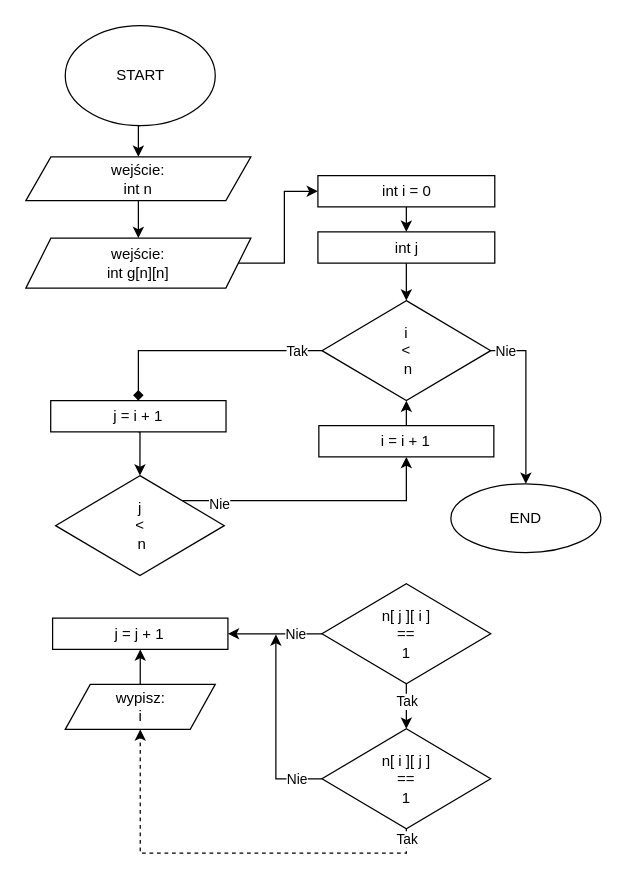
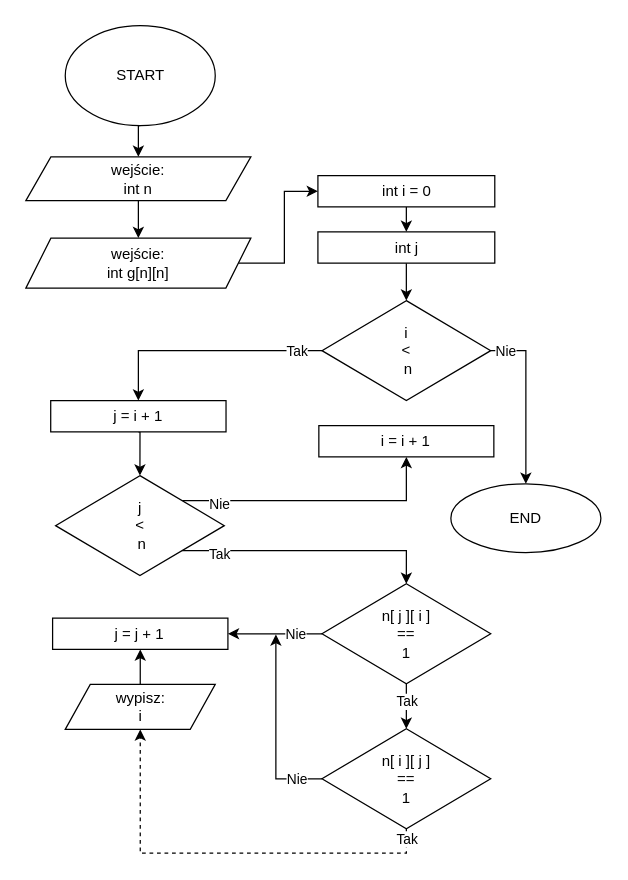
- <mxCell id="8" style="edgeStyle=orthogonalEdgeStyle;rounded=0;orthogonalLoop=1;jettySize=auto;html=1;exitX=0;exitY=0.5;exitDx=0;exitDy=0;entryX=0.5;entryY=0;entryDx=0;entryDy=0;endArrow=diamond;" parent="1" source="12" target="17" edge="1"><mxGeometry relative="1" as="geometry"><mxPoint x="161.5" y="280" as="targetPoint" /></mxGeometry></mxCell>
+ <mxCell id="8" style="edgeStyle=orthogonalEdgeStyle;rounded=0;orthogonalLoop=1;jettySize=auto;html=1;exitX=0;exitY=0.5;exitDx=0;exitDy=0;entryX=0.5;entryY=0;entryDx=0;entryDy=0;" parent="1" source="12" target="17" edge="1"><mxGeometry relative="1" as="geometry"><mxPoint x="161.5" y="280" as="targetPoint" /></mxGeometry></mxCell>
- <mxCell id="23" style="edgeStyle=orthogonalEdgeStyle;rounded=0;orthogonalLoop=1;jettySize=auto;html=1;exitX=0.5;exitY=0;exitDx=0;exitDy=0;entryX=0.5;entryY=1;entryDx=0;entryDy=0;" parent="1" source="24" target="12" edge="1"><mxGeometry relative="1" as="geometry" /></mxCell>
+ <mxCell id="20" style="edgeStyle=orthogonalEdgeStyle;rounded=0;orthogonalLoop=1;jettySize=auto;html=1;exitX=1;exitY=1;exitDx=0;exitDy=0;entryX=0.5;entryY=0;entryDx=0;entryDy=0;" edge="1" parent="1" source="22" target="30"><mxGeometry relative="1" as="geometry"><Array as="points"><mxPoint x="324" y="440" /></Array></mxGeometry></mxCell>
+ <mxCell id="21" value="Tak" style="edgeLabel;html=1;align=center;verticalAlign=middle;resizable=0;points=[];" vertex="1" connectable="0" parent="20"><mxGeometry x="-0.831" relative="1" as="geometry"><mxPoint x="12" y="2" as="offset" /></mxGeometry></mxCell>
